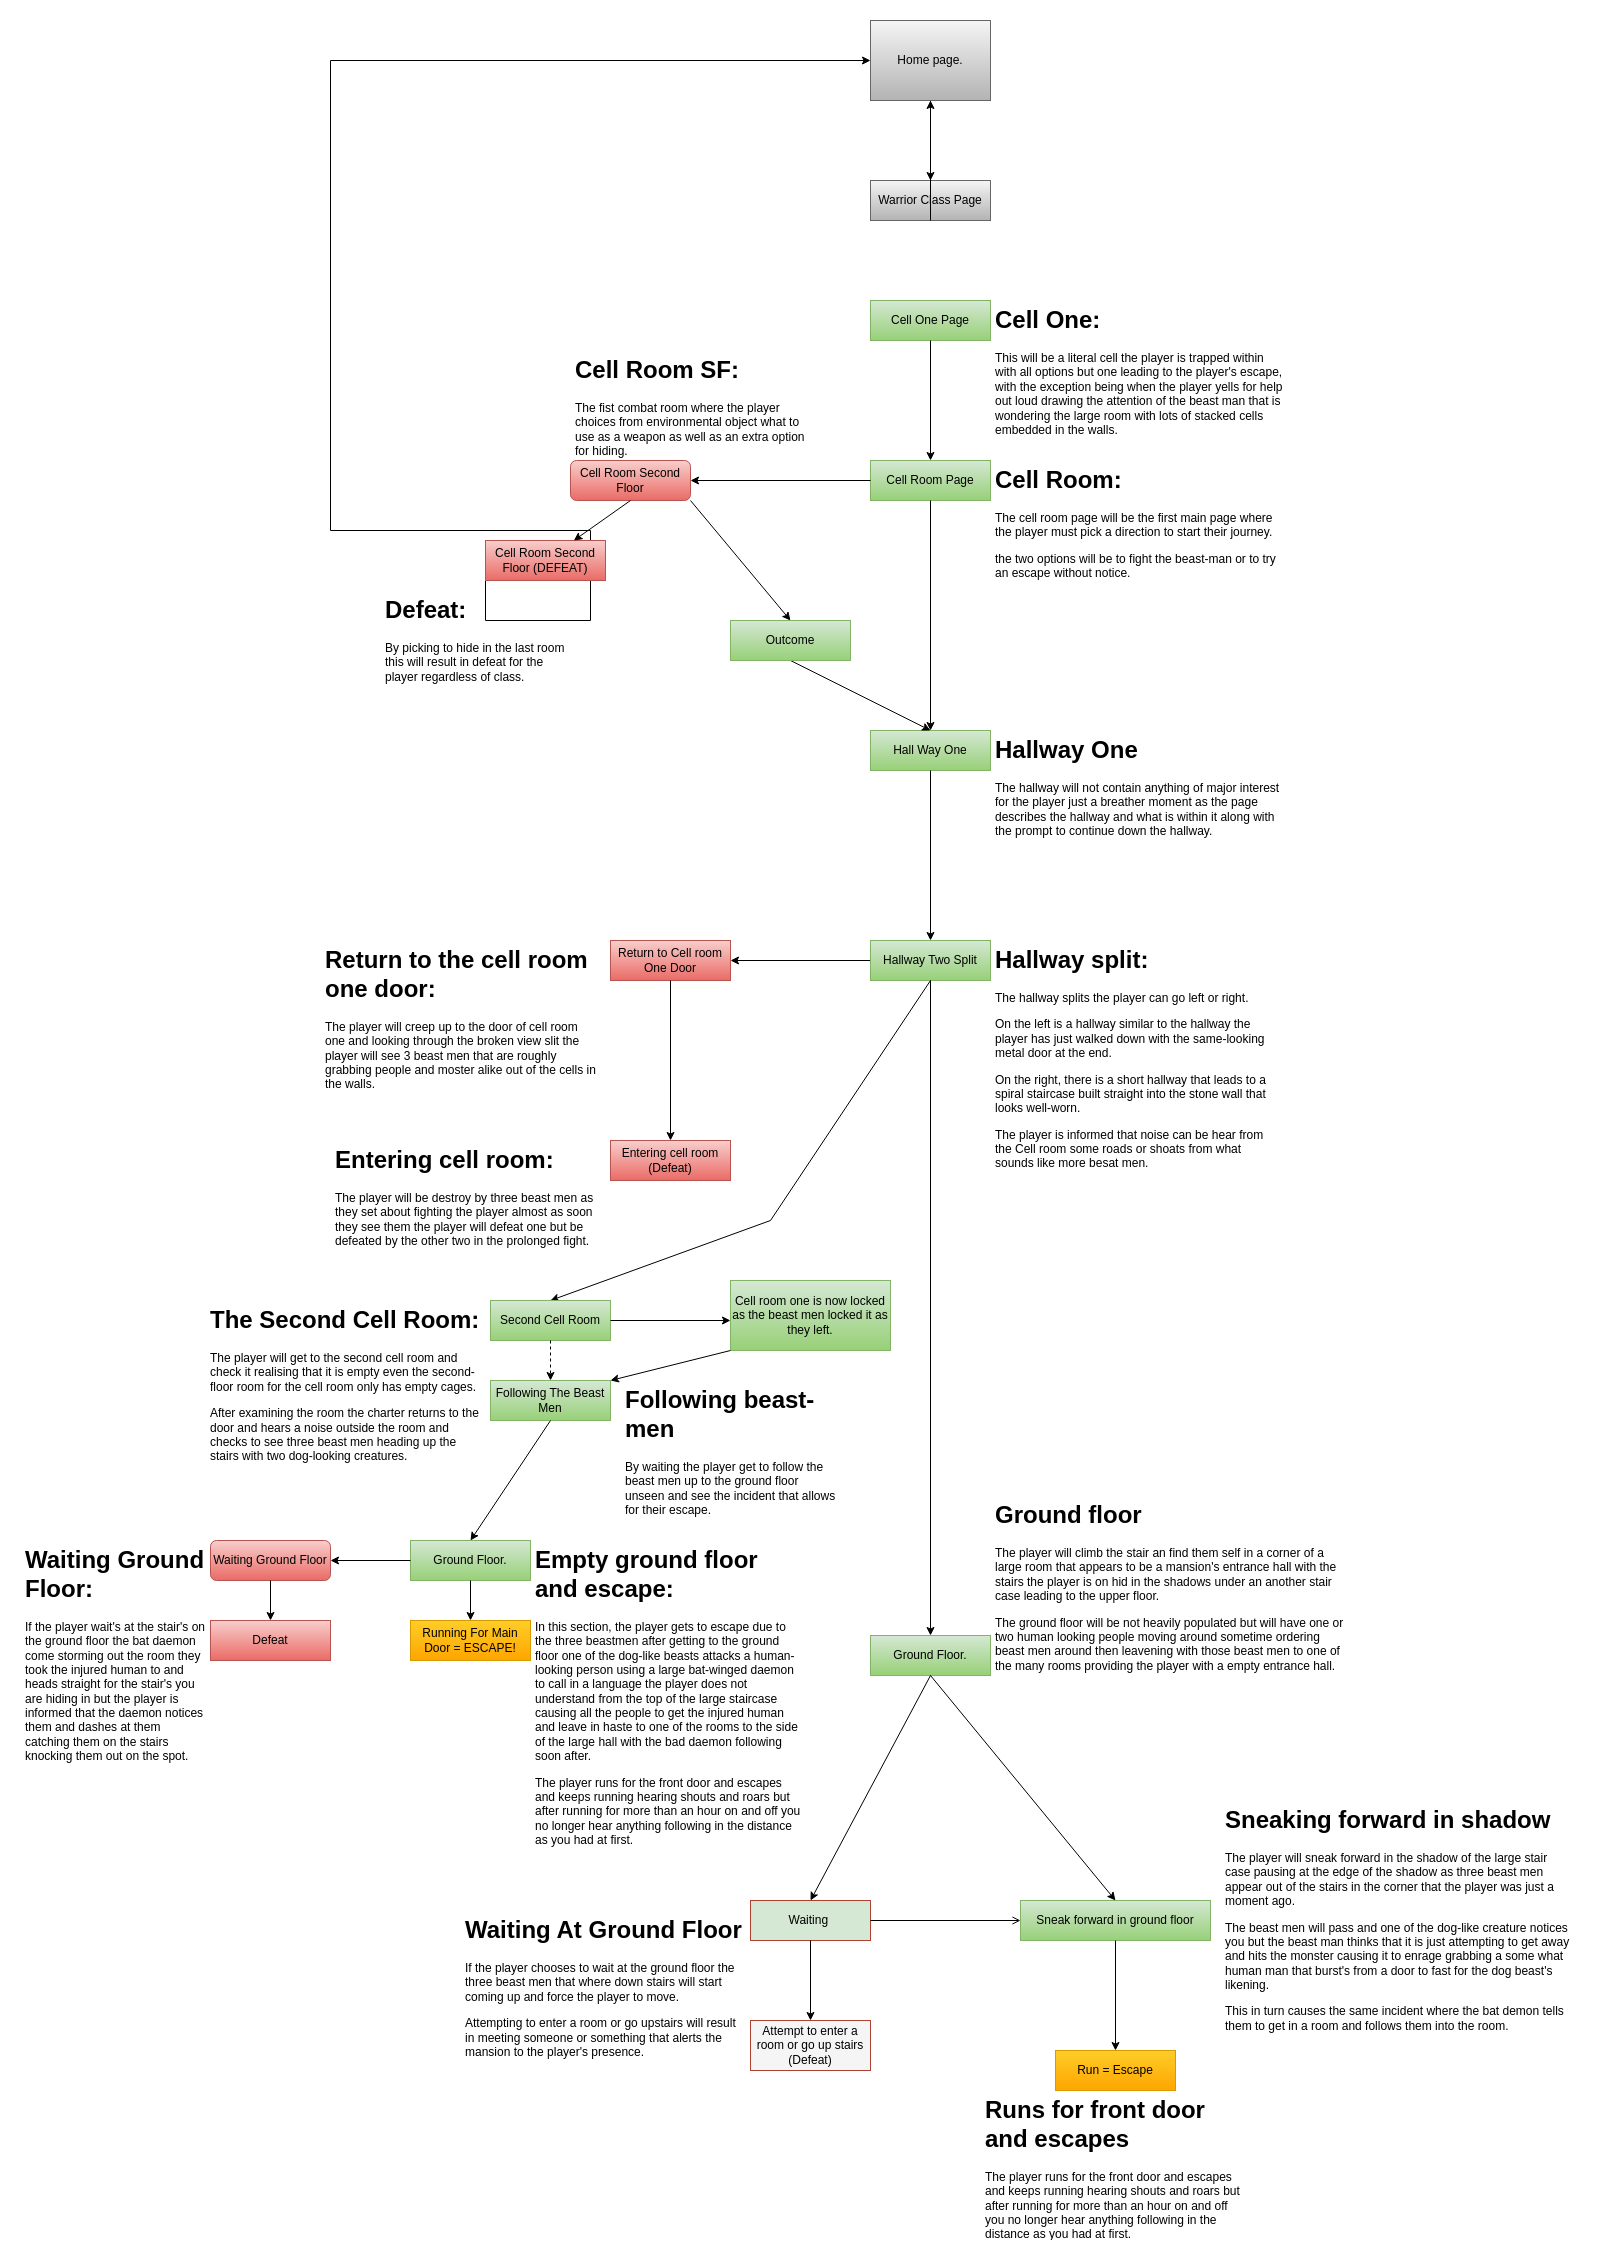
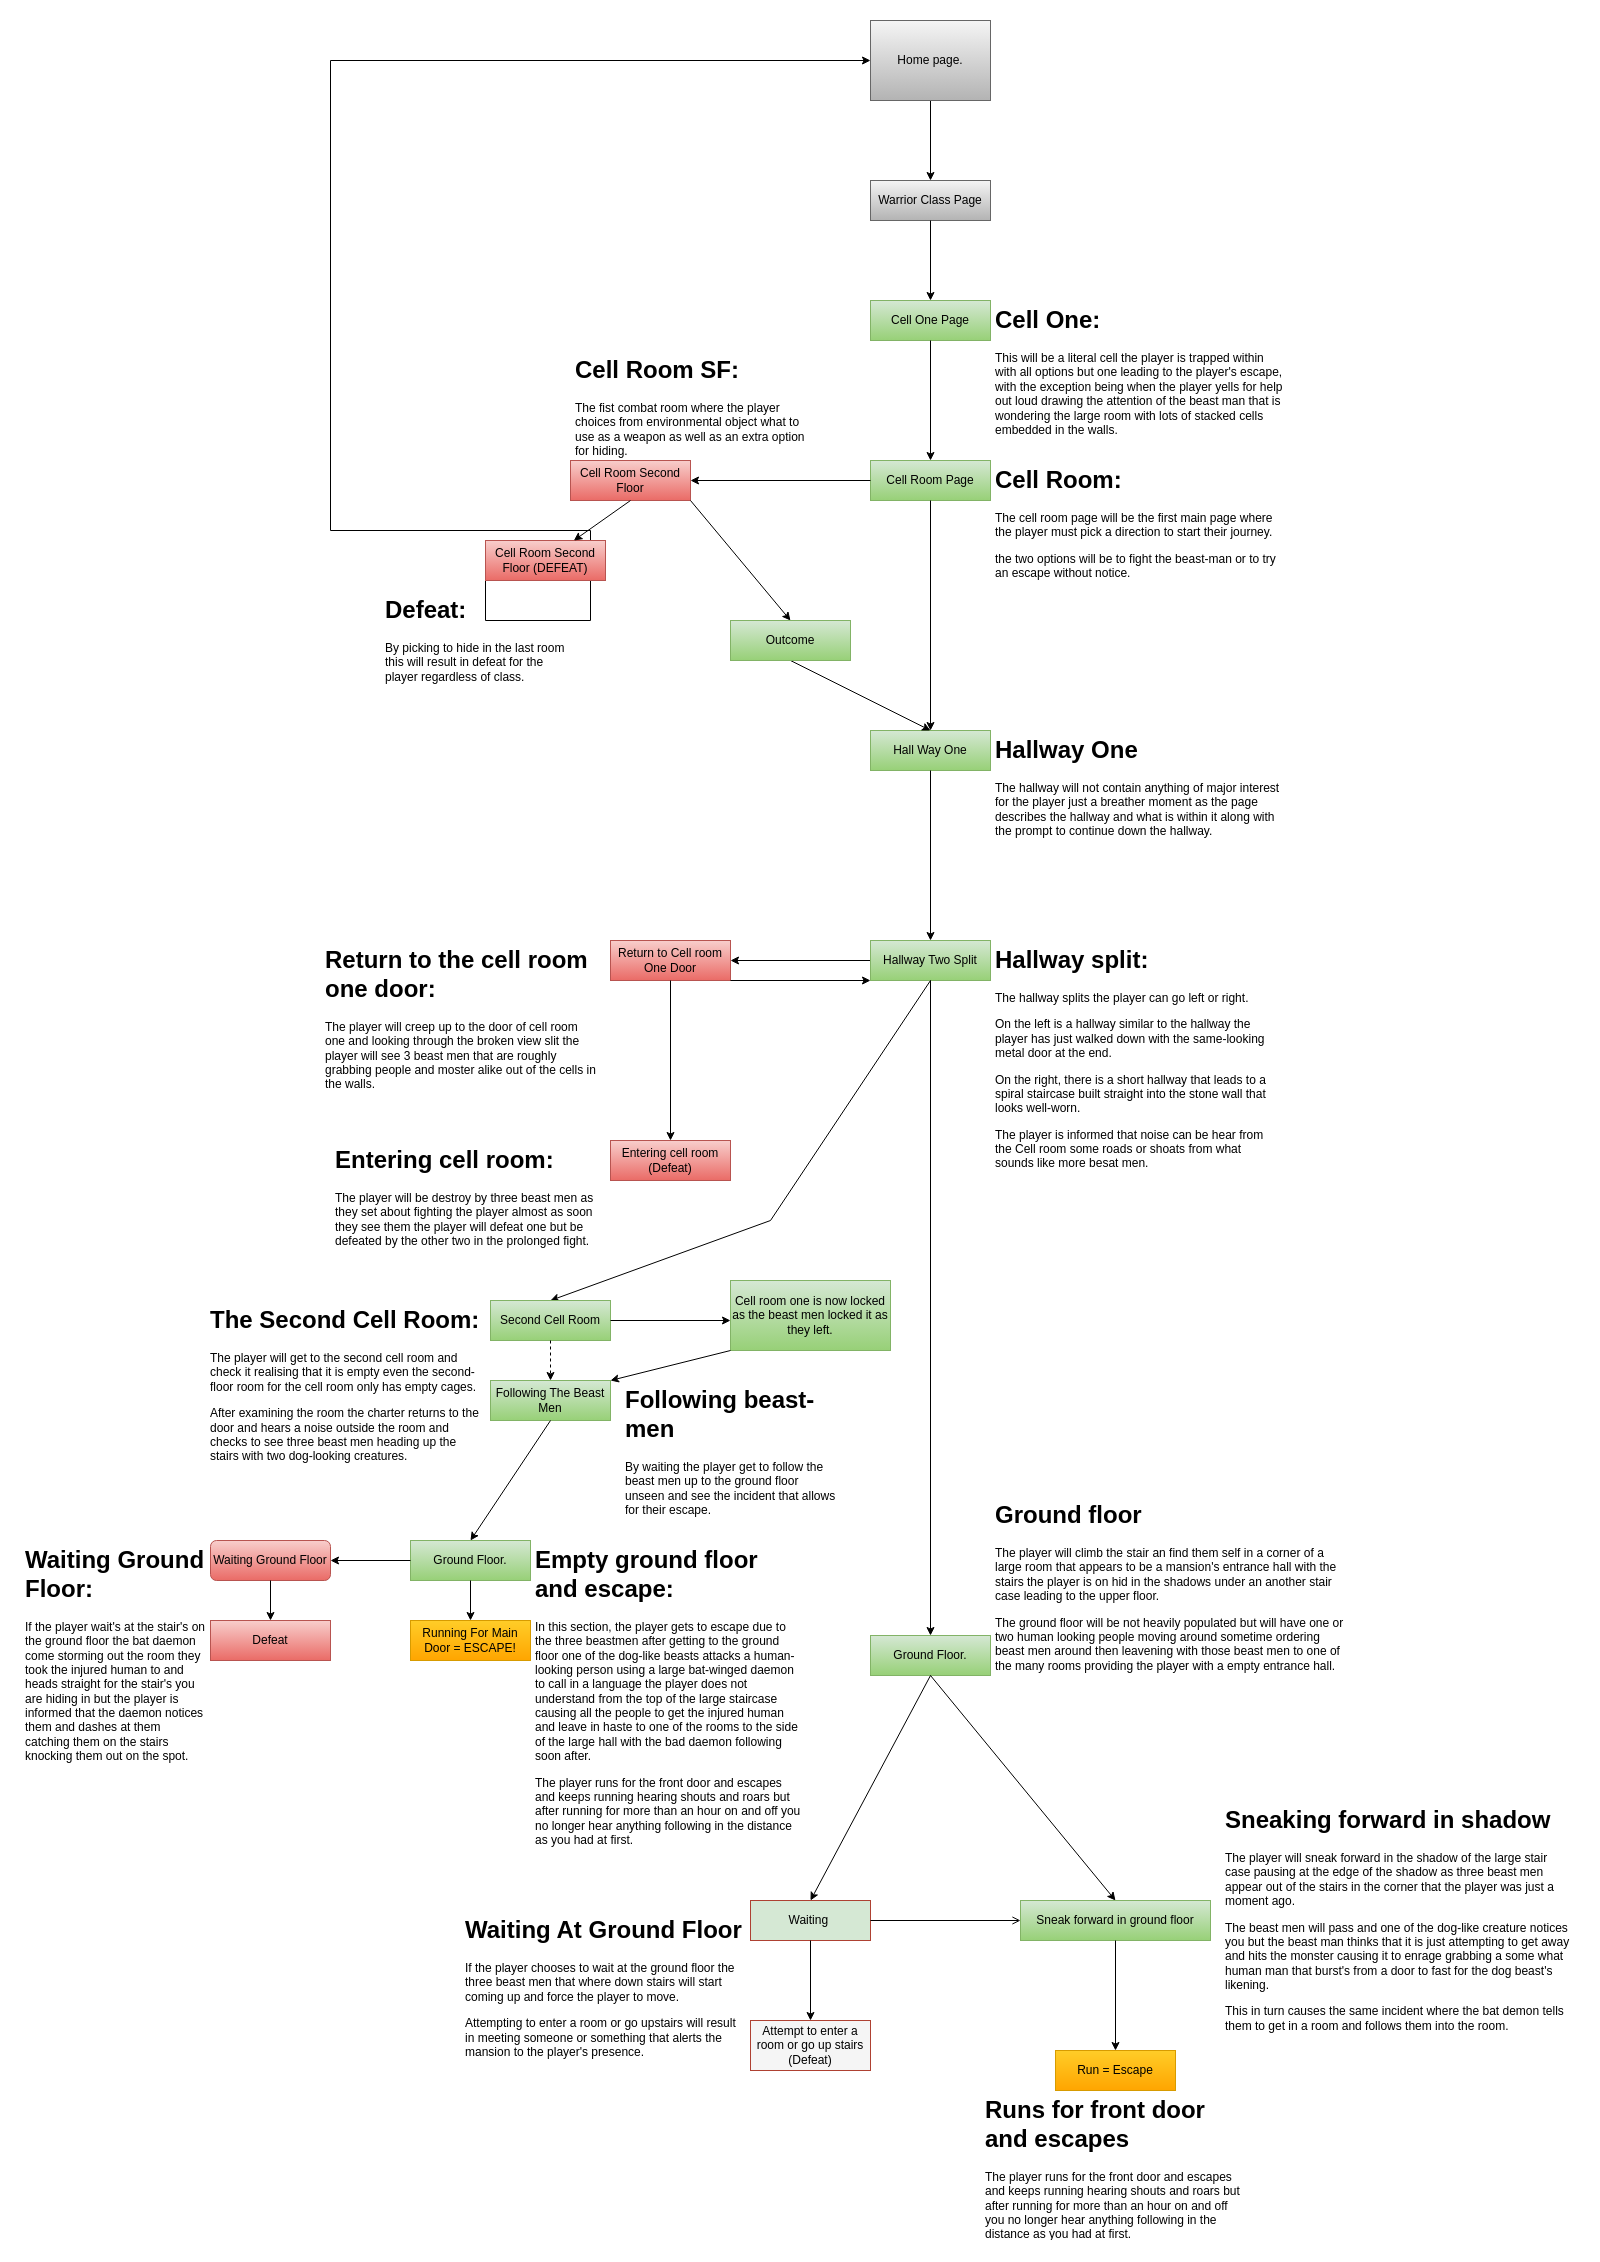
- <mxCell id="5" value="" style="endArrow=classic;html=1;rounded=0;exitX=0.5;exitY=1;exitDx=0;exitDy=0;" parent="1" source="4" target="3" edge="1"><mxGeometry width="50" height="50" relative="1" as="geometry"><mxPoint x="920" y="390" as="sourcePoint" /><mxPoint x="870" y="290" as="targetPoint" /></mxGeometry></mxCell>
+ <mxCell id="5" value="" style="endArrow=classic;html=1;rounded=0;exitX=0.5;exitY=1;exitDx=0;exitDy=0;entryX=0.5;entryY=0;entryDx=0;entryDy=0;" parent="1" source="4" target="6" edge="1"><mxGeometry width="50" height="50" relative="1" as="geometry"><mxPoint x="920" y="390" as="sourcePoint" /><mxPoint x="870" y="290" as="targetPoint" /></mxGeometry></mxCell>
- <mxCell id="15" value="Cell Room Second Floor" style="whiteSpace=wrap;html=1;fillColor=#f8cecc;strokeColor=#b85450;gradientColor=#ea6b66;rounded=1;" parent="1" vertex="1"><mxGeometry x="570" y="460" width="120" height="40" as="geometry" /></mxCell>
+ <mxCell id="15" value="Cell Room Second Floor" style="rounded=0;whiteSpace=wrap;html=1;fillColor=#f8cecc;strokeColor=#b85450;gradientColor=#ea6b66;" parent="1" vertex="1"><mxGeometry x="570" y="460" width="120" height="40" as="geometry" /></mxCell>
+ <mxCell id="29" value="" style="endArrow=classic;html=1;rounded=0;exitX=1;exitY=1;exitDx=0;exitDy=0;entryX=0;entryY=1;entryDx=0;entryDy=0;" edge="1" parent="1" source="26" target="28"><mxGeometry width="50" height="50" relative="1" as="geometry"><mxPoint x="730" y="1040" as="sourcePoint" /><mxPoint x="780" y="990" as="targetPoint" /></mxGeometry></mxCell>
